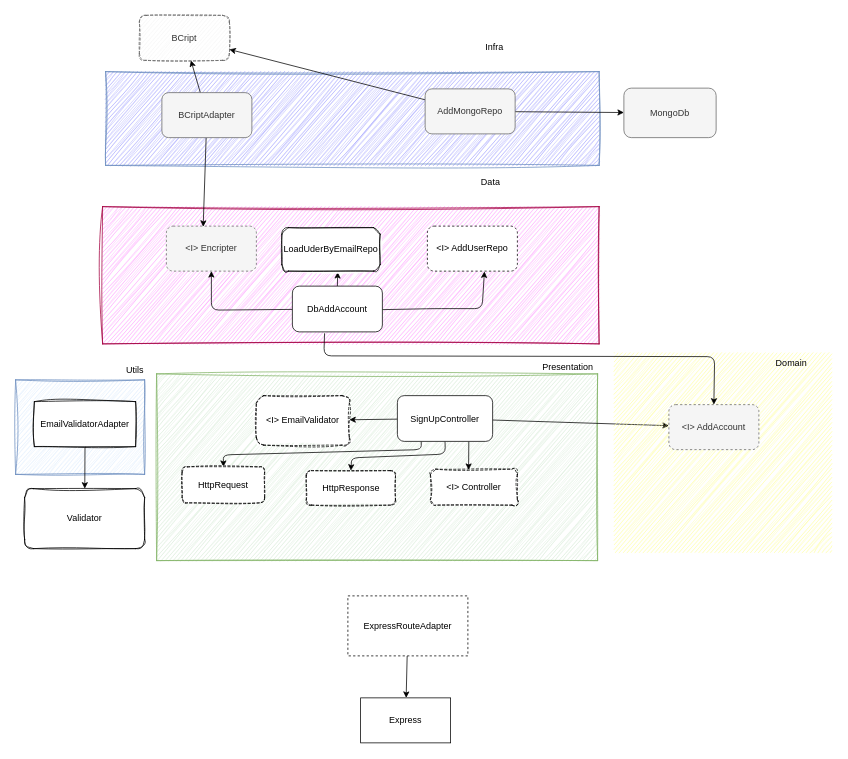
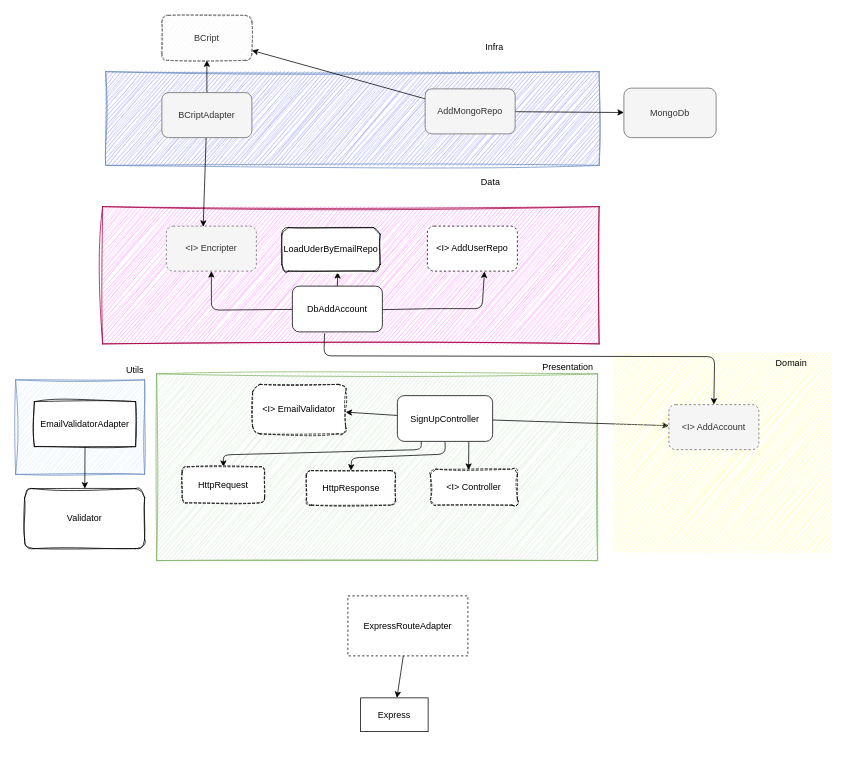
- <mxCell id="44" value="BCript" style="rounded=1;whiteSpace=wrap;html=1;shadow=0;dashed=1;sketch=1;fillColor=#f5f5f5;fontColor=#333333;strokeColor=#666666;" vertex="1" parent="1"><mxGeometry x="185" y="20" width="120" height="60" as="geometry" /></mxCell>
+ <mxCell id="44" value="BCript" style="rounded=1;whiteSpace=wrap;html=1;shadow=0;dashed=1;sketch=1;fillColor=#f5f5f5;fontColor=#333333;strokeColor=#666666;" vertex="1" parent="1"><mxGeometry x="215" y="20" width="120" height="60" as="geometry" /></mxCell>
- <mxCell id="12" value="&amp;lt;I&amp;gt; EmailValidator" style="rounded=1;whiteSpace=wrap;html=1;dashed=1;sketch=1;curveFitting=1;jiggle=2;" parent="1" vertex="1"><mxGeometry x="341" y="527" width="124" height="66" as="geometry" /></mxCell>
+ <mxCell id="12" value="&amp;lt;I&amp;gt; EmailValidator" style="rounded=1;whiteSpace=wrap;html=1;dashed=1;sketch=1;curveFitting=1;jiggle=2;" parent="1" vertex="1"><mxGeometry x="336" y="512" width="124" height="66" as="geometry" /></mxCell>
- <mxCell id="15" value="Express" style="whiteSpace=wrap;html=1;rounded=0;" parent="1" vertex="1"><mxGeometry x="480" y="930" width="120" height="60" as="geometry" /></mxCell>
+ <mxCell id="15" value="Express" style="whiteSpace=wrap;html=1;rounded=0;" parent="1" vertex="1"><mxGeometry x="480" y="930" width="90" height="45" as="geometry" /></mxCell>
